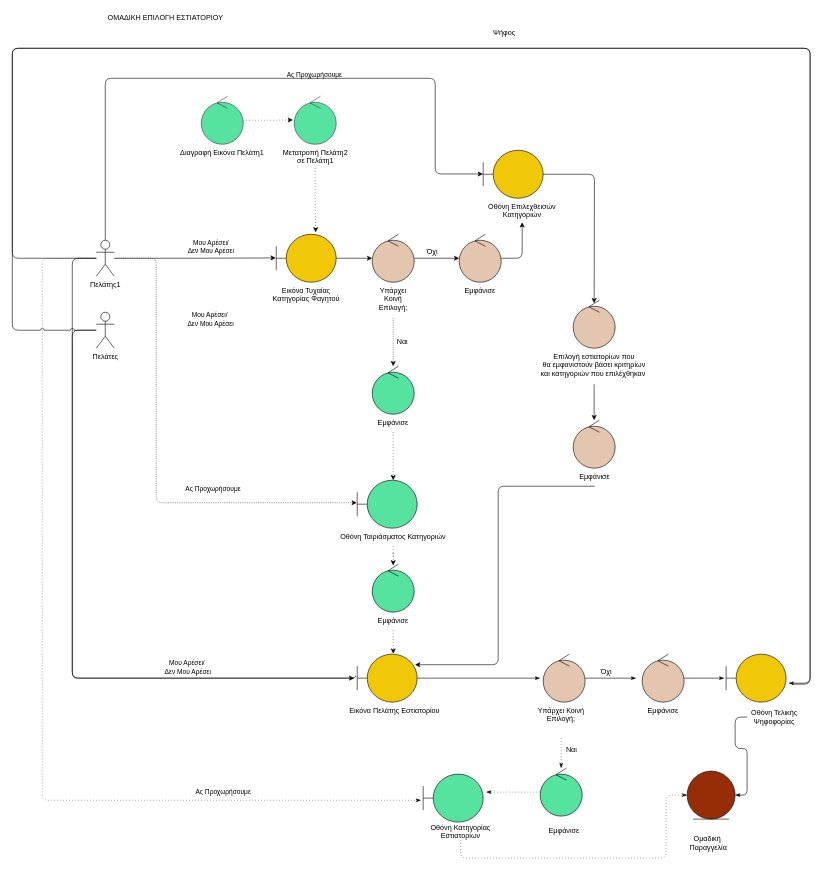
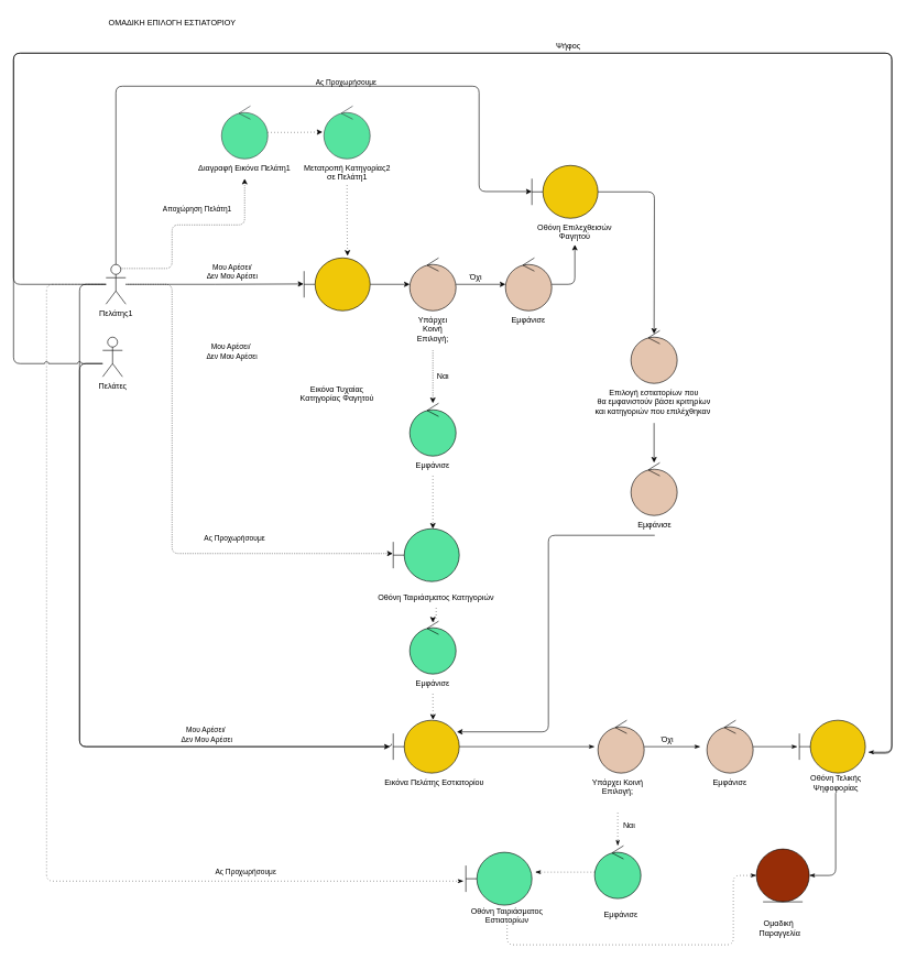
- <mxCell id="31" value="ΟΜΑΔΙΚΗ ΕΠΙΛΟΓΗ ΕΣΤΙΑΤΟΡΙΟΥ" style="text;html=1;align=center;verticalAlign=middle;resizable=0;points=[];autosize=1;strokeColor=none;fillColor=none;" vertex="1" parent="1"><mxGeometry x="170" y="20" width="210" height="20" as="geometry" /></mxCell>
+ <mxCell id="31" value="ΟΜΑΔΙΚΗ ΕΠΙΛΟΓΗ ΕΣΤΙΑΤΟΡΙΟΥ" style="text;html=1;align=center;verticalAlign=middle;resizable=0;points=[];autosize=1;strokeColor=none;fillColor=none;" vertex="1" parent="1"><mxGeometry x="155" y="25" width="210" height="20" as="geometry" /></mxCell>
- <mxCell id="78" value="Ψήφος" style="text;html=1;align=center;verticalAlign=middle;resizable=0;points=[];autosize=1;strokeColor=none;fillColor=none;" vertex="1" parent="1"><mxGeometry x="815" y="45" width="50" height="20" as="geometry" /></mxCell>
+ <mxCell id="78" value="Ψήφος" style="text;html=1;align=center;verticalAlign=middle;resizable=0;points=[];autosize=1;strokeColor=none;fillColor=none;" vertex="1" parent="1"><mxGeometry x="835" y="60" width="50" height="20" as="geometry" /></mxCell>
- <mxCell id="44" value="&lt;span style=&quot;font-family: helvetica; font-size: 12px; font-style: normal; font-weight: 400; letter-spacing: normal; text-indent: 0px; text-transform: none; word-spacing: 0px; display: inline; float: none;&quot;&gt;Μετατροπή Πελάτη2&lt;br&gt;σε Πελάτη1&lt;/span&gt;" style="text;whiteSpace=wrap;html=1;align=center;labelBackgroundColor=none;fontColor=default;" vertex="1" parent="1"><mxGeometry x="457.5" y="240" width="135" height="40" as="geometry" /></mxCell>
+ <mxCell id="44" value="&lt;span style=&quot;font-family: helvetica; font-size: 12px; font-style: normal; font-weight: 400; letter-spacing: normal; text-indent: 0px; text-transform: none; word-spacing: 0px; display: inline; float: none;&quot;&gt;Μετατροπή Κατηγορίας2&lt;br&gt;σε Πελάτη1&lt;/span&gt;" style="text;whiteSpace=wrap;html=1;align=center;labelBackgroundColor=none;fontColor=default;" vertex="1" parent="1"><mxGeometry x="457.5" y="240" width="135" height="40" as="geometry" /></mxCell>
+ <mxCell id="10" style="edgeStyle=orthogonalEdgeStyle;rounded=1;orthogonalLoop=1;jettySize=auto;html=1;fillColor=#ffff88;strokeColor=#000000;dashed=1;dashPattern=1 2;entryX=0.5;entryY=1;entryDx=0;entryDy=0;exitX=0.75;exitY=0.1;exitDx=0;exitDy=0;exitPerimeter=0;" edge="1" parent="1" source="9" target="43"><mxGeometry relative="1" as="geometry"><mxPoint x="370" y="250" as="targetPoint" /><Array as="points"><mxPoint x="260" y="406" /><mxPoint x="260" y="340" /><mxPoint x="370" y="340" /></Array></mxGeometry></mxCell>
+ <mxCell id="11" value="Αποχώρηση Πελάτη1" style="edgeLabel;html=1;align=center;verticalAlign=middle;resizable=0;points=[];labelBackgroundColor=none;" vertex="1" connectable="0" parent="10"><mxGeometry x="0.497" y="-1" relative="1" as="geometry"><mxPoint x="-61" y="-26" as="offset" /></mxGeometry></mxCell>
- <mxCell id="48" value="&lt;span style=&quot;font-family: helvetica; font-size: 12px; font-style: normal; font-weight: 400; letter-spacing: normal; text-indent: 0px; text-transform: none; word-spacing: 0px; display: inline; float: none;&quot;&gt;Οθόνη Επιλεχθεισών &lt;br&gt;Κατηγοριών&lt;/span&gt;" style="text;whiteSpace=wrap;html=1;align=center;labelBackgroundColor=none;fontColor=default;" vertex="1" parent="1"><mxGeometry x="795" y="330" width="150" height="40" as="geometry" /></mxCell>
+ <mxCell id="48" value="&lt;span style=&quot;font-family: helvetica; font-size: 12px; font-style: normal; font-weight: 400; letter-spacing: normal; text-indent: 0px; text-transform: none; word-spacing: 0px; display: inline; float: none;&quot;&gt;Οθόνη Επιλεχθεισών &lt;br&gt;Φαγητού&lt;/span&gt;" style="text;whiteSpace=wrap;html=1;align=center;labelBackgroundColor=none;fontColor=default;" vertex="1" parent="1"><mxGeometry x="795" y="330" width="150" height="40" as="geometry" /></mxCell>
- <mxCell id="45" value="&lt;span style=&quot;font-family: helvetica; font-size: 12px; font-style: normal; font-weight: 400; letter-spacing: normal; text-indent: 0px; text-transform: none; word-spacing: 0px; display: inline; float: none;&quot;&gt;Εικόνα Τυχαίας &lt;br&gt;Κατηγορίας Φαγητού&lt;/span&gt;" style="text;whiteSpace=wrap;html=1;align=center;labelBackgroundColor=none;fontColor=default;" vertex="1" parent="1"><mxGeometry x="440" y="470" width="140" height="40" as="geometry" /></mxCell>
+ <mxCell id="45" value="&lt;span style=&quot;font-family: helvetica; font-size: 12px; font-style: normal; font-weight: 400; letter-spacing: normal; text-indent: 0px; text-transform: none; word-spacing: 0px; display: inline; float: none;&quot;&gt;Εικόνα Τυχαίας &lt;br&gt;Κατηγορίας Φαγητού&lt;/span&gt;" style="text;whiteSpace=wrap;html=1;align=center;labelBackgroundColor=none;fontColor=default;" vertex="1" parent="1"><mxGeometry x="440" y="575" width="140" height="40" as="geometry" /></mxCell>
- <mxCell id="16" value="Πελάτες" style="shape=umlActor;verticalLabelPosition=bottom;verticalAlign=top;html=1;outlineConnect=0;" vertex="1" parent="1"><mxGeometry x="160" y="520" width="30" height="60" as="geometry" /></mxCell>
+ <mxCell id="16" value="Πελάτες" style="shape=umlActor;verticalLabelPosition=bottom;verticalAlign=top;html=1;outlineConnect=0;" vertex="1" parent="1"><mxGeometry x="155" y="510" width="30" height="60" as="geometry" /></mxCell>
- <mxCell id="54" value="&lt;meta charset=&quot;utf-8&quot;&gt;&lt;span style=&quot;font-family: helvetica; font-size: 12px; font-style: normal; font-weight: 400; letter-spacing: normal; text-indent: 0px; text-transform: none; word-spacing: 0px; display: inline; float: none;&quot;&gt;Οθόνη Ταιριάσματος Κατηγοριών&lt;/span&gt;" style="text;whiteSpace=wrap;html=1;align=center;labelBackgroundColor=none;fontColor=default;" vertex="1" parent="1"><mxGeometry x="545" y="880" width="220" height="30" as="geometry" /></mxCell>
+ <mxCell id="54" value="&lt;meta charset=&quot;utf-8&quot;&gt;&lt;span style=&quot;font-family: helvetica; font-size: 12px; font-style: normal; font-weight: 400; letter-spacing: normal; text-indent: 0px; text-transform: none; word-spacing: 0px; display: inline; float: none;&quot;&gt;Οθόνη Ταιριάσματος Κατηγοριών&lt;/span&gt;" style="text;whiteSpace=wrap;html=1;align=center;labelBackgroundColor=none;fontColor=default;" vertex="1" parent="1"><mxGeometry x="550" y="890" width="220" height="30" as="geometry" /></mxCell>
- <mxCell id="77" value="Οθόνη Τελικής&lt;br&gt;Ψηφοφορίας" style="text;html=1;align=center;verticalAlign=middle;resizable=0;points=[];autosize=1;strokeColor=none;fillColor=none;" vertex="1" parent="1"><mxGeometry x="1245" y="1180" width="90" height="30" as="geometry" /></mxCell>
+ <mxCell id="77" value="Οθόνη Τελικής&lt;br&gt;Ψηφοφορίας" style="text;html=1;align=center;verticalAlign=middle;resizable=0;points=[];autosize=1;strokeColor=none;fillColor=none;" vertex="1" parent="1"><mxGeometry x="1220" y="1170" width="90" height="30" as="geometry" /></mxCell>
- <mxCell id="73" value="&lt;span style=&quot;font-family: helvetica; font-size: 12px; font-style: normal; font-weight: 400; letter-spacing: normal; text-indent: 0px; text-transform: none; word-spacing: 0px; display: inline; float: none;&quot;&gt;Οθόνη Κατηγορίας &lt;br&gt;Εστιατορίων&lt;/span&gt;" style="text;whiteSpace=wrap;html=1;align=center;labelBackgroundColor=none;fontColor=default;" vertex="1" parent="1"><mxGeometry x="705" y="1365" width="125" height="30" as="geometry" /></mxCell>
+ <mxCell id="73" value="&lt;span style=&quot;font-family: helvetica; font-size: 12px; font-style: normal; font-weight: 400; letter-spacing: normal; text-indent: 0px; text-transform: none; word-spacing: 0px; display: inline; float: none;&quot;&gt;Οθόνη Ταιριάσματος &lt;br&gt;Εστιατορίων&lt;/span&gt;" style="text;whiteSpace=wrap;html=1;align=center;labelBackgroundColor=none;fontColor=default;" vertex="1" parent="1"><mxGeometry x="705" y="1365" width="125" height="30" as="geometry" /></mxCell>
